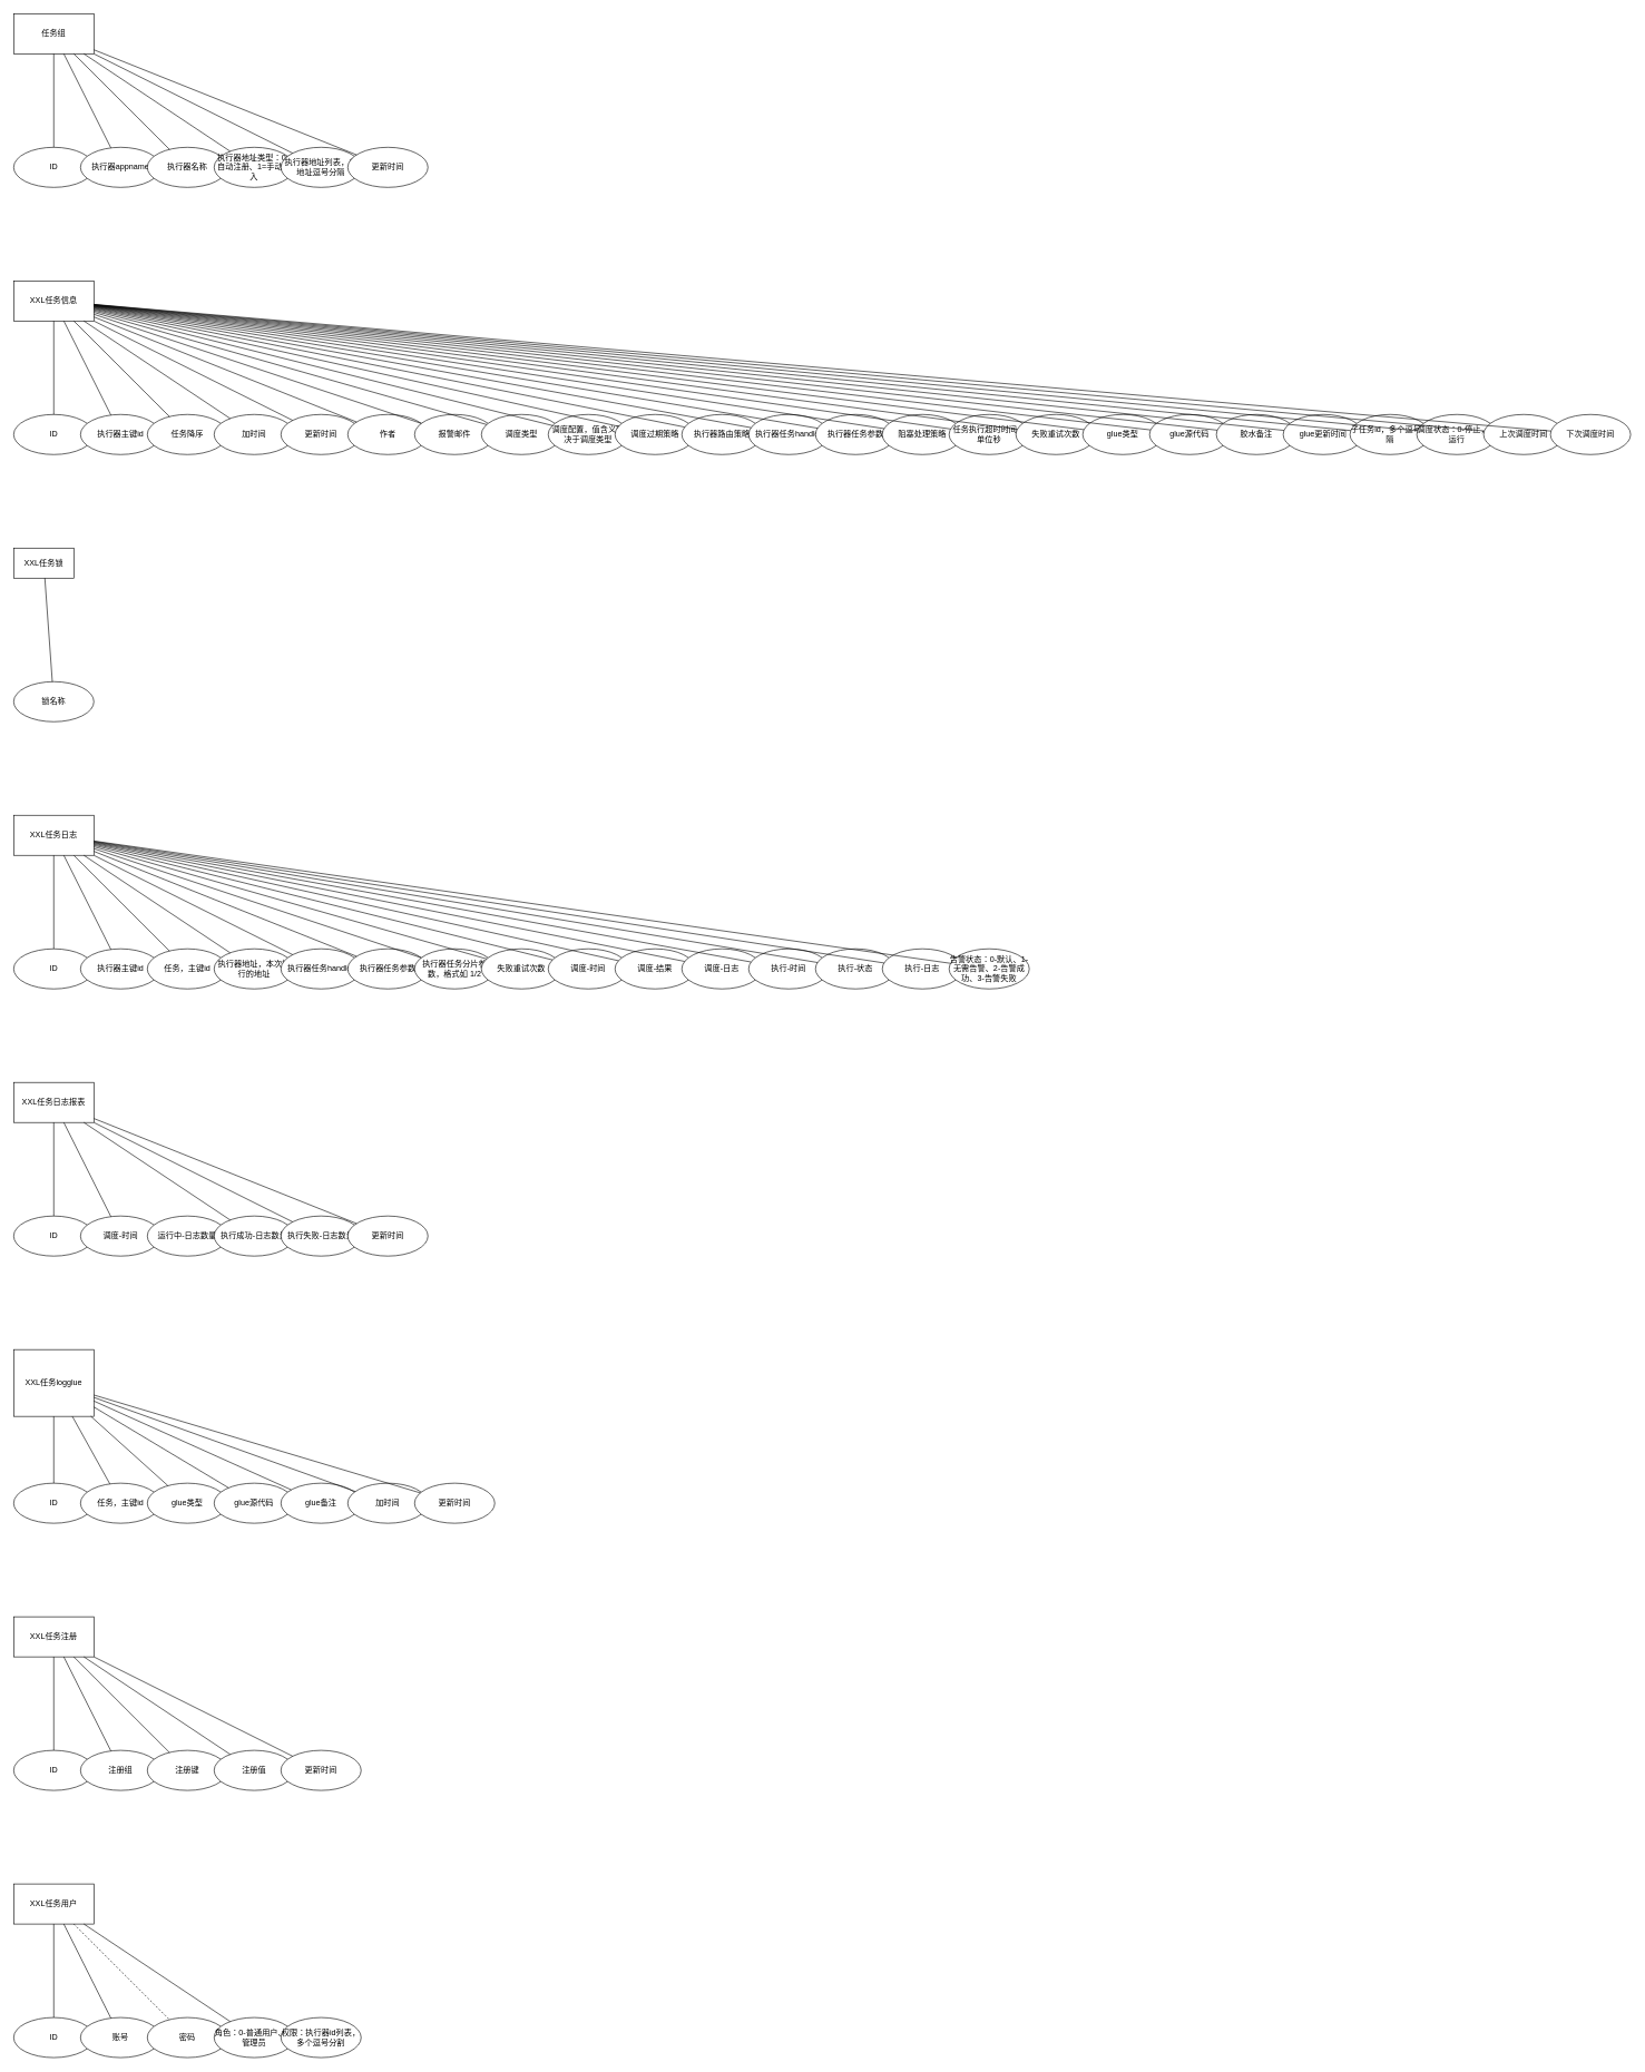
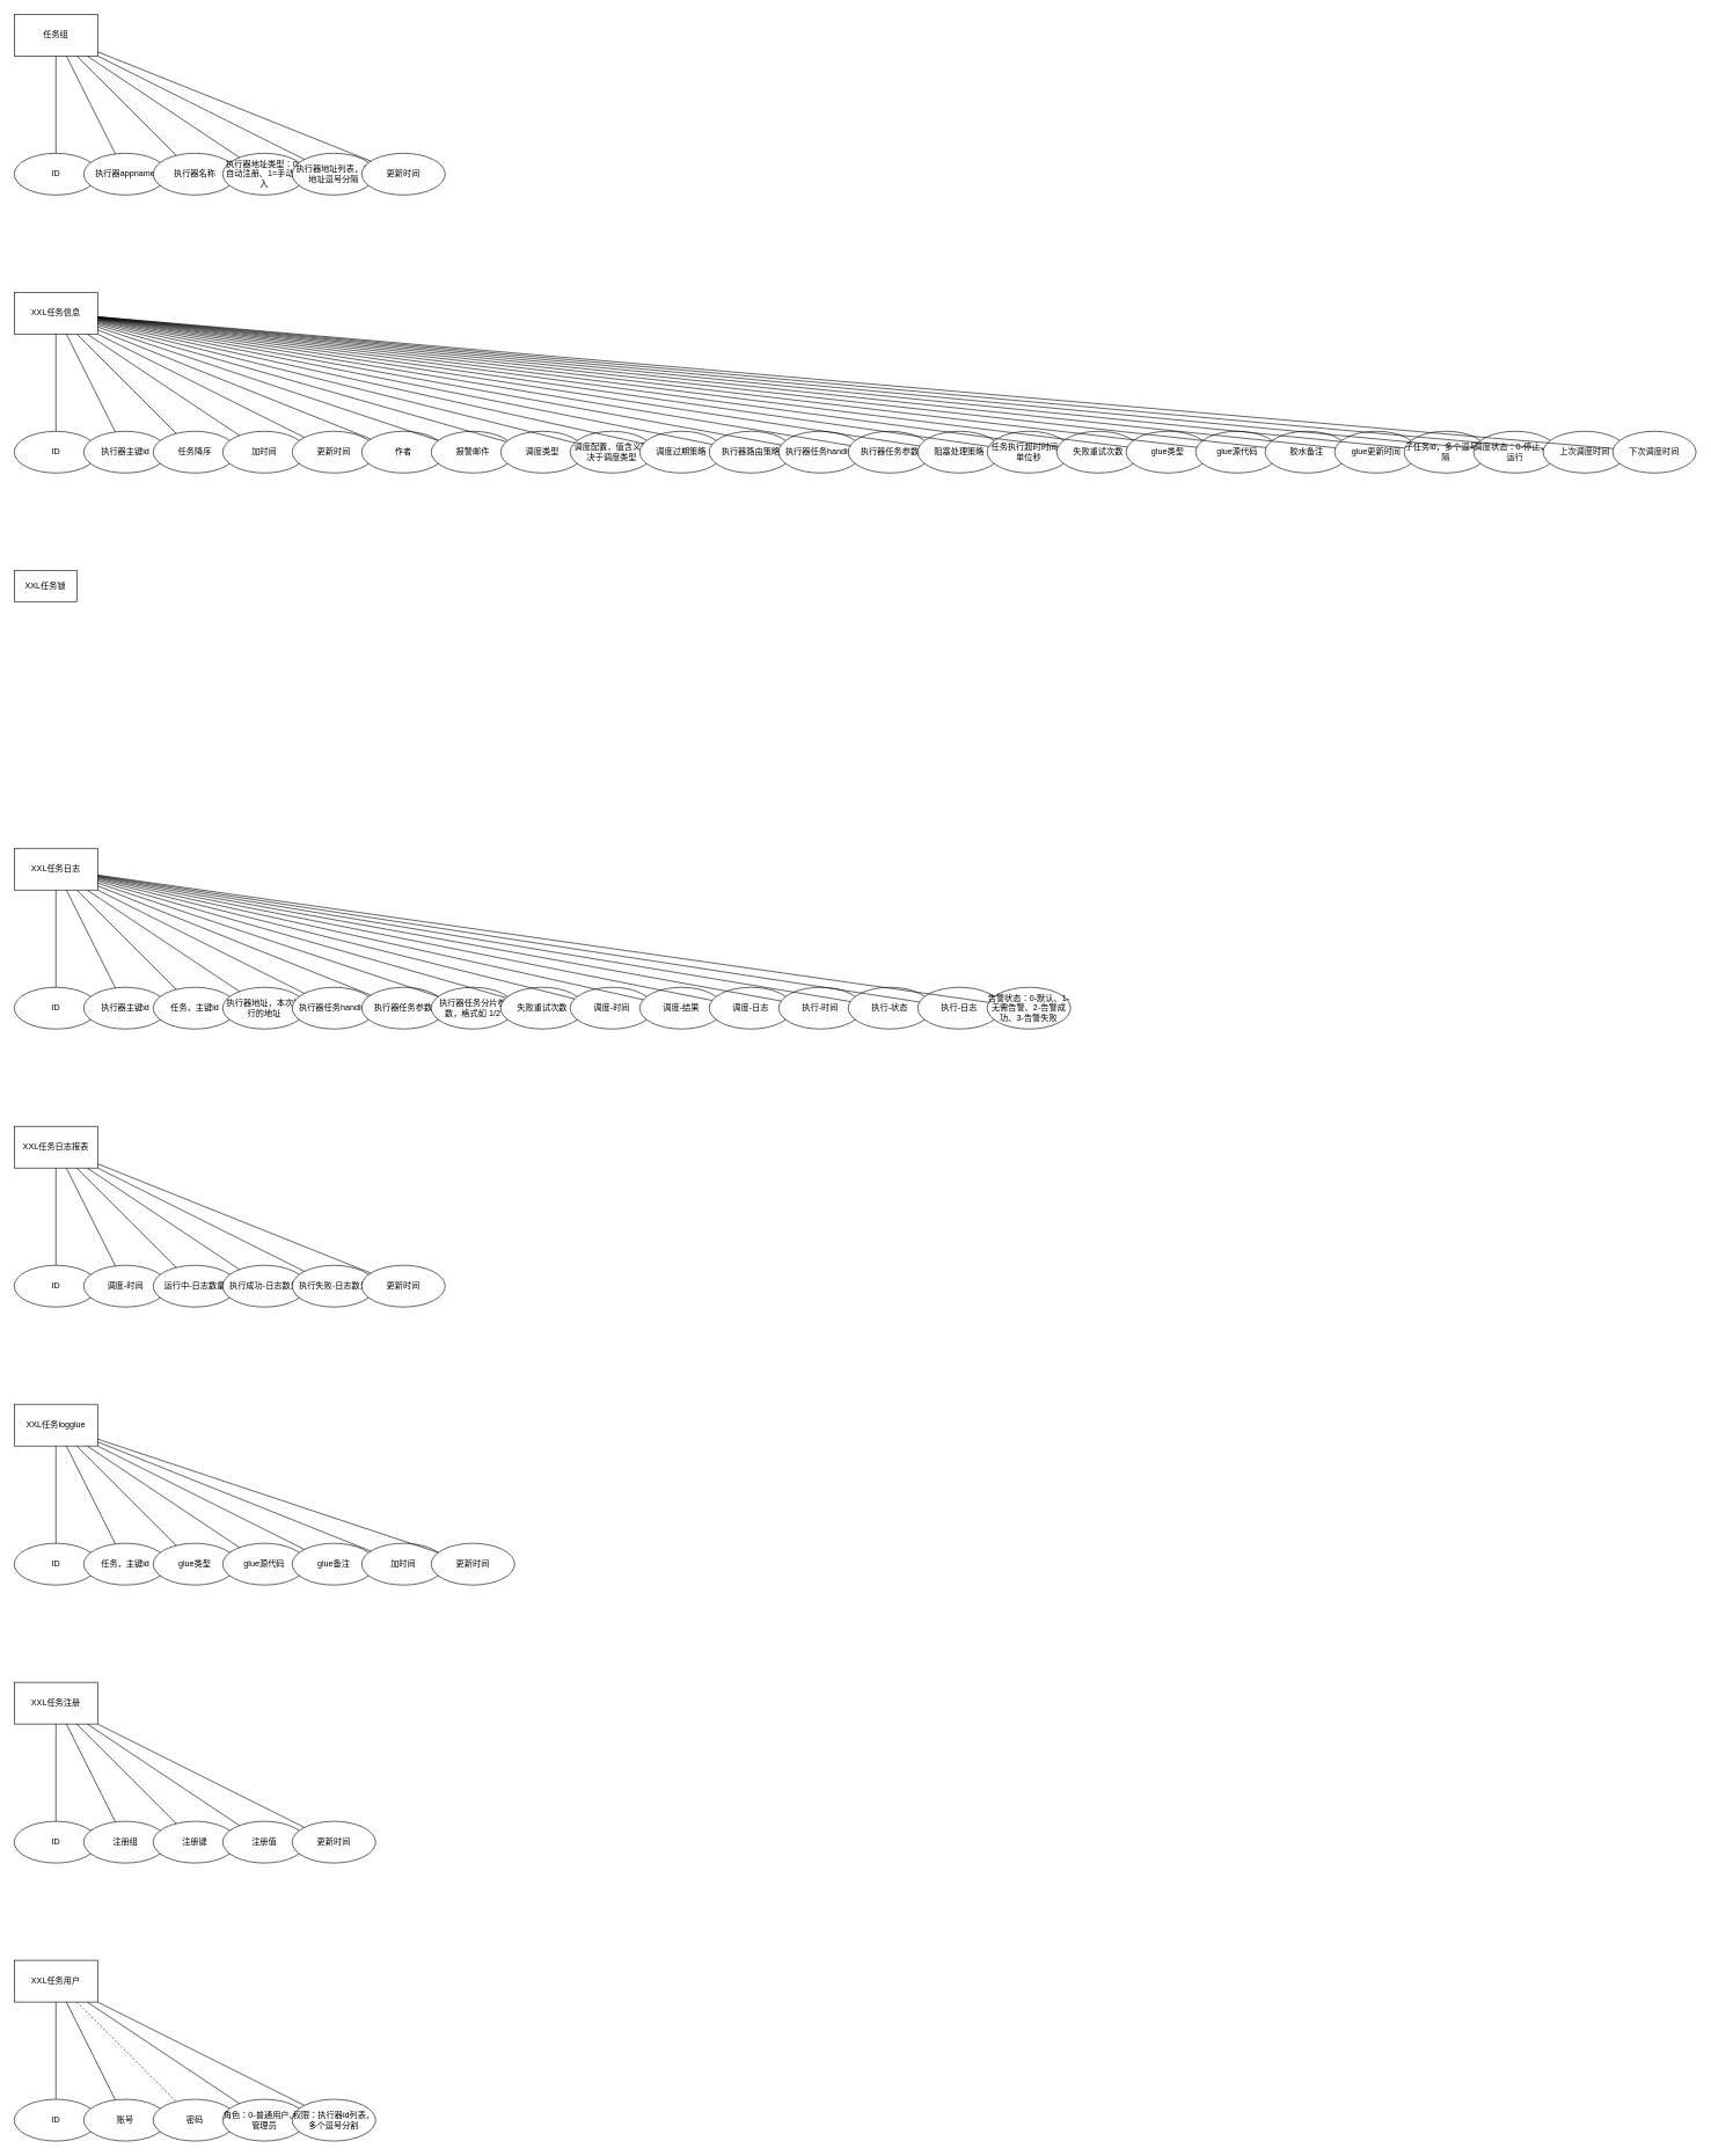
- <mxCell id="66" value="" style="endArrow=none;html=1;" parent="1" source="64" target="65" edge="1"><mxGeometry width="50" height="50" relative="1" as="geometry"><mxPoint as="sourcePoint" x="20" y="20" /><mxPoint as="targetPoint" x="20" y="20" /></mxGeometry></mxCell>
- <mxCell id="65" value="锁名称" style="ellipse;whiteSpace=wrap;html=1;" parent="1" vertex="1"><mxGeometry x="20" y="1020" width="120" height="60" as="geometry" /></mxCell>
+ <mxCell id="104" value="" style="endArrow=none;html=1;" parent="1" source="98" target="103" edge="1"><mxGeometry width="50" height="50" relative="1" as="geometry"><mxPoint as="sourcePoint" x="20" y="20" /><mxPoint as="targetPoint" x="20" y="20" /></mxGeometry></mxCell>
- <mxCell id="111" value="XXL任务logglue" style="rounded=0;whiteSpace=wrap;html=1;" parent="1" vertex="1"><mxGeometry x="20" y="2020" width="120" height="100" as="geometry" /></mxCell>
+ <mxCell id="111" value="XXL任务logglue" style="rounded=0;whiteSpace=wrap;html=1;" parent="1" vertex="1"><mxGeometry x="20" y="2020" width="120" height="60" as="geometry" /></mxCell>
+ <mxCell id="147" value="" style="endArrow=none;html=1;" parent="1" source="137" target="146" edge="1"><mxGeometry width="50" height="50" relative="1" as="geometry"><mxPoint as="sourcePoint" x="20" y="20" /><mxPoint as="targetPoint" x="20" y="20" /></mxGeometry></mxCell>
